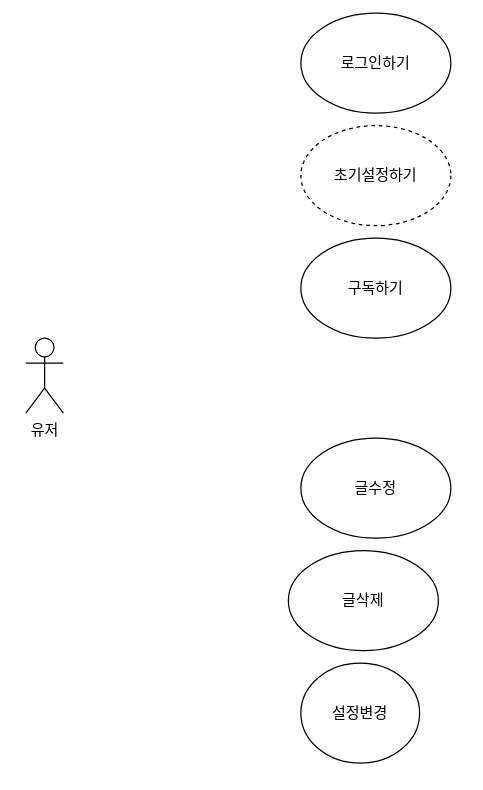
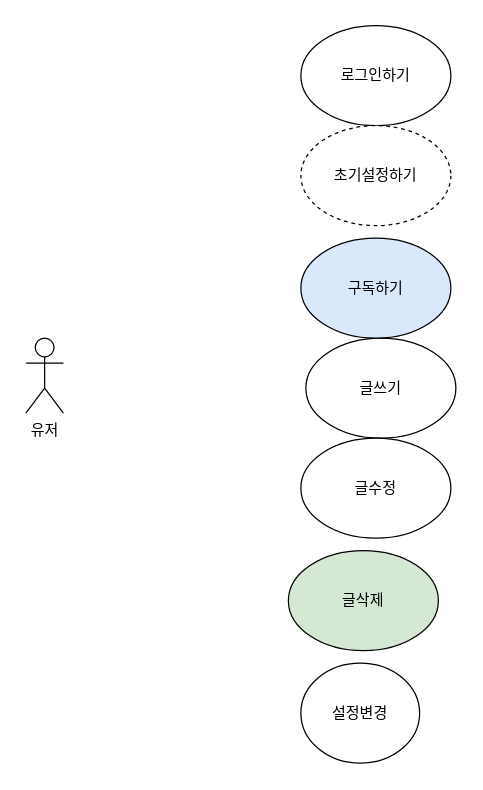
- <mxCell id="8" value="로그인하기" style="ellipse;whiteSpace=wrap;html=1;" vertex="1" parent="1"><mxGeometry x="240" y="10" width="120" height="80" as="geometry" /></mxCell>
+ <mxCell id="8" value="로그인하기" style="ellipse;whiteSpace=wrap;html=1;" vertex="1" parent="1"><mxGeometry x="240" y="20" width="120" height="80" as="geometry" /></mxCell>
- <mxCell id="7" value="구독하기" style="ellipse;whiteSpace=wrap;html=1;" vertex="1" parent="1"><mxGeometry x="240" width="120" height="80" as="geometry" y="190" /></mxCell>
+ <mxCell id="7" value="구독하기" style="ellipse;whiteSpace=wrap;html=1;fillColor=#dae8fc;" vertex="1" parent="1"><mxGeometry x="240" width="120" height="80" as="geometry" y="190" /></mxCell>
+ <mxCell id="3" value="글쓰기" style="ellipse;whiteSpace=wrap;html=1;" vertex="1" parent="1"><mxGeometry x="244" y="270" width="120" height="80" as="geometry" /></mxCell>
- <mxCell id="5" value="글삭제" style="ellipse;whiteSpace=wrap;html=1;" vertex="1" parent="1"><mxGeometry x="230" y="440" width="120" height="80" as="geometry" /></mxCell>
+ <mxCell id="5" value="글삭제" style="ellipse;whiteSpace=wrap;html=1;fillColor=#d5e8d4;" vertex="1" parent="1"><mxGeometry x="230" y="440" width="120" height="80" as="geometry" /></mxCell>
